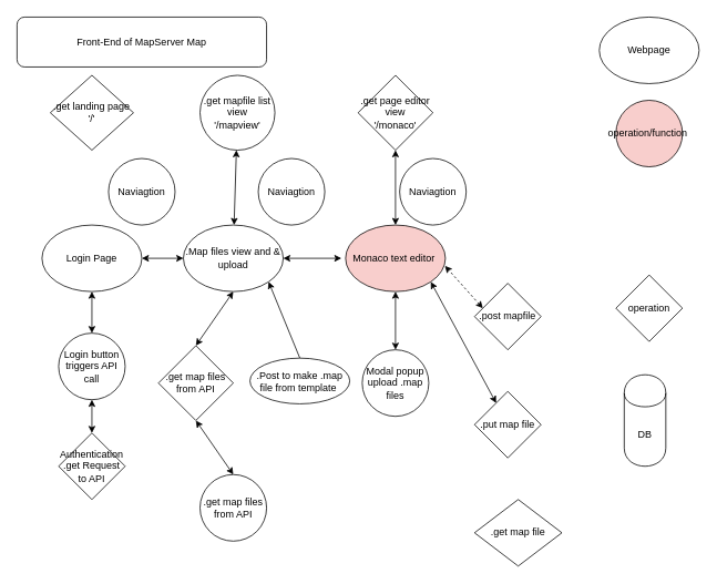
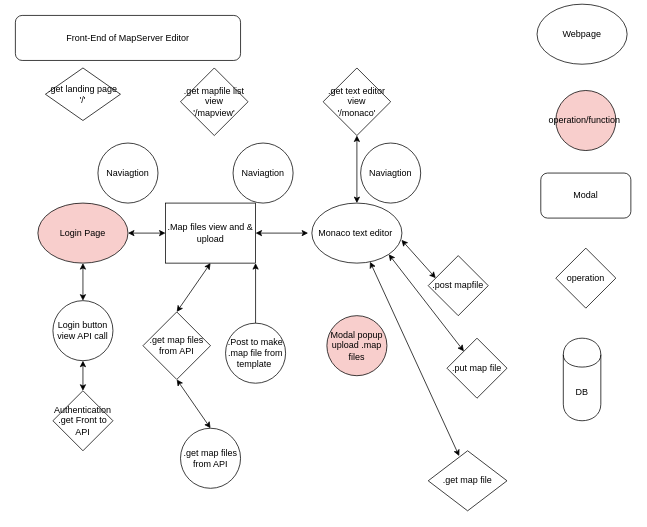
- <mxCell id="7" value="Front-End of MapServer Map" style="rounded=1;whiteSpace=wrap;html=1;" parent="1" vertex="1"><mxGeometry x="20" y="20" width="300" height="60" as="geometry" /></mxCell>
+ <mxCell id="7" value="Front-End of MapServer Editor" style="rounded=1;whiteSpace=wrap;html=1;" parent="1" vertex="1"><mxGeometry x="20" y="20" width="300" height="60" as="geometry" /></mxCell>
- <mxCell id="10" value="Webpage" style="ellipse;whiteSpace=wrap;html=1;" parent="1" vertex="1"><mxGeometry x="720" y="20" width="120" height="80" as="geometry" /></mxCell>
+ <mxCell id="10" value="Webpage" style="ellipse;whiteSpace=wrap;html=1;" parent="1" vertex="1"><mxGeometry x="715" y="5" width="120" height="80" as="geometry" /></mxCell>
- <mxCell id="18" value=".get landing page&lt;br&gt;'/'" style="rhombus;whiteSpace=wrap;html=1;" parent="1" vertex="1"><mxGeometry x="60" y="90" width="100" height="90" as="geometry" /></mxCell>
+ <mxCell id="18" value=".get landing page&lt;br&gt;'/'" style="rhombus;whiteSpace=wrap;html=1;" parent="1" vertex="1"><mxGeometry x="60" y="90" width="100" height="70" as="geometry" /></mxCell>
- <mxCell id="19" value=".get mapfile list view&lt;br&gt;'/mapview'" style="ellipse;whiteSpace=wrap;html=1;" parent="1" vertex="1"><mxGeometry x="240" y="90" width="90" height="90" as="geometry" /></mxCell>
+ <mxCell id="19" value=".get mapfile list view&lt;br&gt;'/mapview'" style="rhombus;whiteSpace=wrap;html=1;" parent="1" vertex="1"><mxGeometry x="240" y="90" width="90" height="90" as="geometry" /></mxCell>
- <mxCell id="20" value=".get page editor view&lt;br&gt;'/monaco'" style="rhombus;whiteSpace=wrap;html=1;" parent="1" vertex="1"><mxGeometry x="430" y="90" width="90" height="90" as="geometry" /></mxCell>
+ <mxCell id="20" value=".get text editor view&lt;br&gt;'/monaco'" style="rhombus;whiteSpace=wrap;html=1;" parent="1" vertex="1"><mxGeometry x="430" y="90" width="90" height="90" as="geometry" /></mxCell>
- <mxCell id="26" value="" style="endArrow=classic;startArrow=classic;html=1;" edge="1" parent="1" source="8" target="19"><mxGeometry width="50" height="50" relative="1" as="geometry"><mxPoint x="260" y="220" as="sourcePoint" /><mxPoint x="310" y="170" as="targetPoint" /></mxGeometry></mxCell>
+ <mxCell id="13" value="Modal" style="rounded=1;whiteSpace=wrap;html=1;" parent="1" vertex="1"><mxGeometry x="720" y="230" width="120" height="60" as="geometry" /></mxCell>
- <mxCell id="6" value="Login Page" style="ellipse;whiteSpace=wrap;html=1;" parent="1" vertex="1"><mxGeometry x="50" y="270" width="120" height="80" as="geometry" /></mxCell>
+ <mxCell id="6" value="Login Page" style="ellipse;whiteSpace=wrap;html=1;fillColor=#f8cecc;" parent="1" vertex="1"><mxGeometry x="50" y="270" width="120" height="80" as="geometry" /></mxCell>
- <mxCell id="8" value=".Map files view and &amp;amp; upload" style="ellipse;whiteSpace=wrap;html=1;" parent="1" vertex="1"><mxGeometry x="220" y="270" width="120" height="80" as="geometry" /></mxCell>
+ <mxCell id="8" value=".Map files view and &amp;amp; upload" style="whiteSpace=wrap;html=1;rounded=0;" parent="1" vertex="1"><mxGeometry x="220" y="270" width="120" height="80" as="geometry" /></mxCell>
- <mxCell id="9" value="Monaco text editor&amp;nbsp;" style="ellipse;whiteSpace=wrap;html=1;fillColor=#f8cecc;" parent="1" vertex="1"><mxGeometry x="415" y="270" width="120" height="80" as="geometry" /></mxCell>
+ <mxCell id="9" value="Monaco text editor&amp;nbsp;" style="ellipse;whiteSpace=wrap;html=1;" parent="1" vertex="1"><mxGeometry x="415" y="270" width="120" height="80" as="geometry" /></mxCell>
- <mxCell id="35" value="" style="endArrow=classic;startArrow=classic;html=1;exitX=0.125;exitY=0.375;exitDx=0;exitDy=0;exitPerimeter=0;entryX=0.995;entryY=0.613;entryDx=0;entryDy=0;entryPerimeter=0;dashed=1;" edge="1" parent="1" source="21" target="9"><mxGeometry width="50" height="50" relative="1" as="geometry"><mxPoint x="520" y="350" as="sourcePoint" /><mxPoint x="570" y="300" as="targetPoint" /></mxGeometry></mxCell>
+ <mxCell id="35" value="" style="endArrow=classic;startArrow=classic;html=1;exitX=0.125;exitY=0.375;exitDx=0;exitDy=0;exitPerimeter=0;entryX=0.995;entryY=0.613;entryDx=0;entryDy=0;entryPerimeter=0;" edge="1" parent="1" source="21" target="9"><mxGeometry width="50" height="50" relative="1" as="geometry"><mxPoint x="520" y="350" as="sourcePoint" /><mxPoint x="570" y="300" as="targetPoint" /></mxGeometry></mxCell>
- <mxCell id="31" value="" style="endArrow=classic;startArrow=classic;html=1;entryX=0.5;entryY=1;entryDx=0;entryDy=0;exitX=0.5;exitY=0;exitDx=0;exitDy=0;" edge="1" parent="1" source="4" target="9"><mxGeometry width="50" height="50" relative="1" as="geometry"><mxPoint x="460" y="420" as="sourcePoint" /><mxPoint x="510" y="370" as="targetPoint" /></mxGeometry></mxCell>
- <mxCell id="3" value="Login button triggers API call" style="ellipse;whiteSpace=wrap;html=1;aspect=fixed;" parent="1" vertex="1"><mxGeometry x="70" y="400" width="80" height="80" as="geometry" /></mxCell>
+ <mxCell id="3" value="Login button view API call" style="ellipse;whiteSpace=wrap;html=1;aspect=fixed;" parent="1" vertex="1"><mxGeometry x="70" y="400" width="80" height="80" as="geometry" /></mxCell>
- <mxCell id="14" value=".Post to make .map file from template&amp;nbsp;" style="ellipse;whiteSpace=wrap;html=1;aspect=fixed;" parent="1" vertex="1"><mxGeometry x="300" y="430" width="120" height="55" as="geometry" /></mxCell>
+ <mxCell id="14" value=".Post to make .map file from template&amp;nbsp;" style="ellipse;whiteSpace=wrap;html=1;aspect=fixed;" parent="1" vertex="1"><mxGeometry x="300" y="430" width="80" height="80" as="geometry" /></mxCell>
- <mxCell id="4" value="Modal popup upload .map files" style="ellipse;whiteSpace=wrap;html=1;aspect=fixed;" parent="1" vertex="1"><mxGeometry x="435" y="420" width="80" height="80" as="geometry" /></mxCell>
+ <mxCell id="4" value="Modal popup upload .map files" style="ellipse;whiteSpace=wrap;html=1;aspect=fixed;fillColor=#f8cecc;" parent="1" vertex="1"><mxGeometry x="435" y="420" width="80" height="80" as="geometry" /></mxCell>
+ <mxCell id="33" value="" style="endArrow=classic;startArrow=classic;html=1;entryX=0.393;entryY=0.088;entryDx=0;entryDy=0;entryPerimeter=0;" edge="1" parent="1" source="9" target="23"><mxGeometry width="50" height="50" relative="1" as="geometry"><mxPoint x="580" y="600" as="sourcePoint" /><mxPoint x="630" y="550" as="targetPoint" /></mxGeometry></mxCell>
- <mxCell id="22" value=".put map file" style="rhombus;whiteSpace=wrap;html=1;" parent="1" vertex="1"><mxGeometry x="570" y="470" width="80" height="80" as="geometry" /></mxCell>
+ <mxCell id="22" value=".put map file" style="rhombus;whiteSpace=wrap;html=1;" parent="1" vertex="1"><mxGeometry x="595" y="450" width="80" height="80" as="geometry" /></mxCell>
- <mxCell id="16" value="&lt;span style=&quot;white-space: normal&quot;&gt;Authentication .get Request to API&lt;/span&gt;" style="rhombus;whiteSpace=wrap;html=1;" parent="1" vertex="1"><mxGeometry x="70" y="520" width="80" height="80" as="geometry" /></mxCell>
+ <mxCell id="16" value="&lt;span style=&quot;white-space: normal&quot;&gt;Authentication .get Front to API&lt;/span&gt;" style="rhombus;whiteSpace=wrap;html=1;" parent="1" vertex="1"><mxGeometry x="70" y="520" width="80" height="80" as="geometry" /></mxCell>
